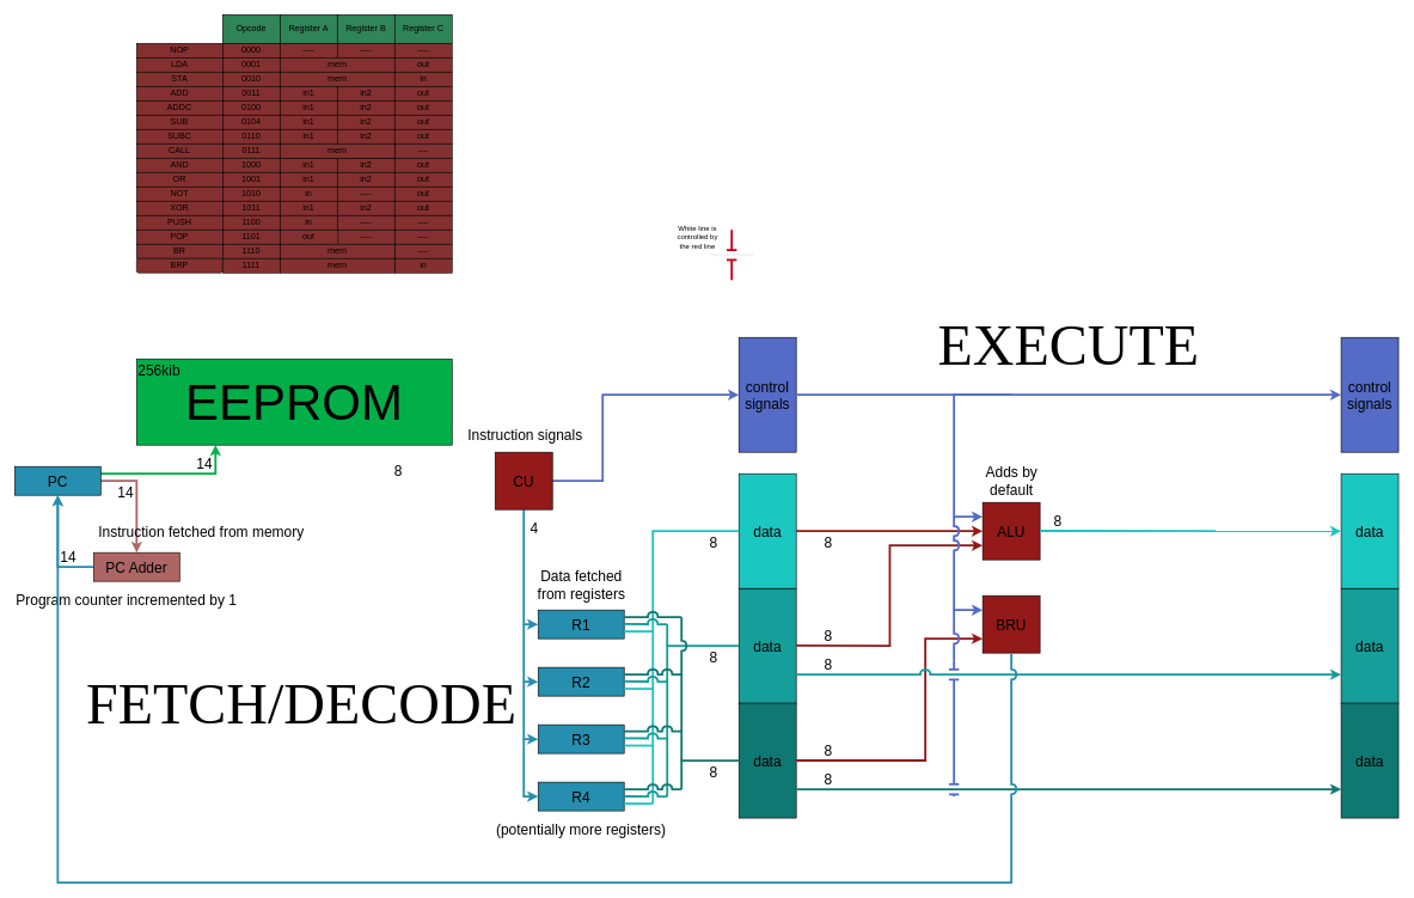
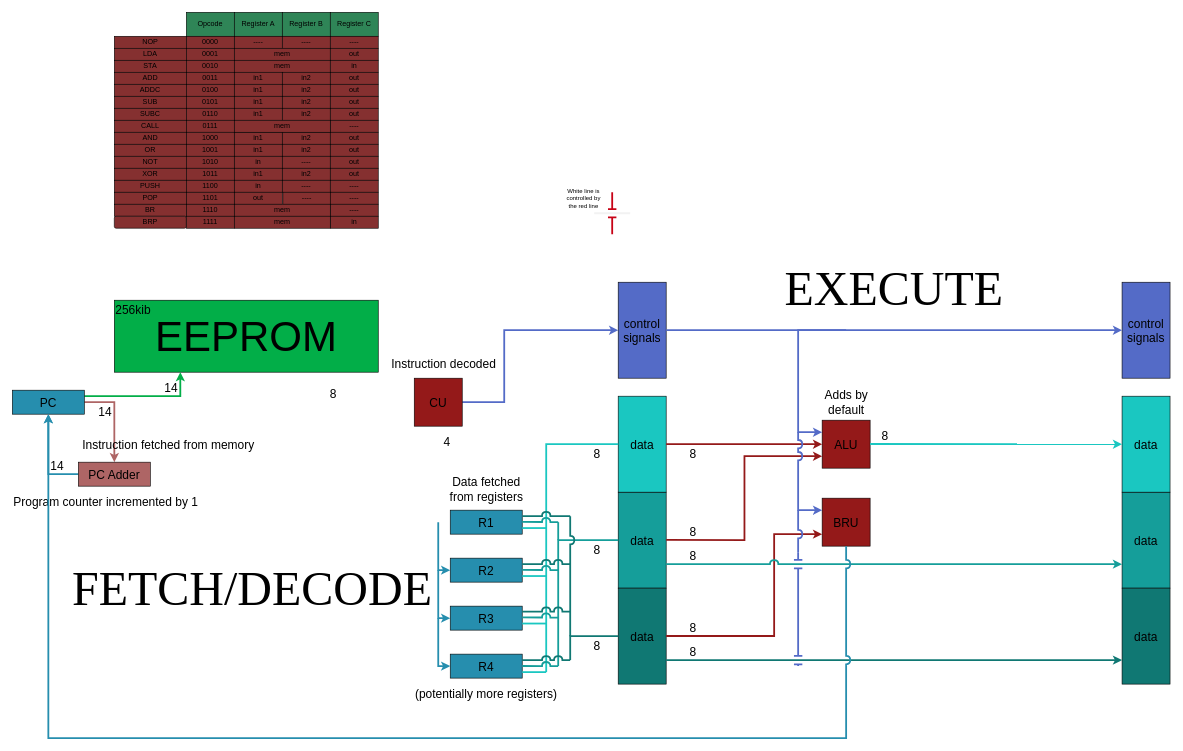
- <mxCell id="30" value="0104" style="rounded=0;whiteSpace=wrap;html=1;strokeColor=default;fillColor=#853030;" parent="1" vertex="1"><mxGeometry x="310" y="160" width="80" height="20" as="geometry" /></mxCell>
+ <mxCell id="30" value="0101" style="rounded=0;whiteSpace=wrap;html=1;strokeColor=default;fillColor=#853030;" parent="1" vertex="1"><mxGeometry x="310" y="160" width="80" height="20" as="geometry" /></mxCell>
- <mxCell id="92" value="Instruction signals" style="text;html=1;strokeColor=none;fillColor=none;align=left;verticalAlign=middle;whiteSpace=wrap;rounded=0;fontSize=20;" parent="1" vertex="1"><mxGeometry x="650" y="590" width="190" height="30" as="geometry" /></mxCell>
+ <mxCell id="92" value="Instruction decoded" style="text;html=1;strokeColor=none;fillColor=none;align=left;verticalAlign=middle;whiteSpace=wrap;rounded=0;fontSize=20;" parent="1" vertex="1"><mxGeometry x="650" y="590" width="190" height="30" as="geometry" /></mxCell>
- <mxCell id="89" style="edgeStyle=orthogonalEdgeStyle;rounded=0;orthogonalLoop=1;jettySize=auto;html=1;entryX=0;entryY=0.5;entryDx=0;entryDy=0;fontSize=20;jumpStyle=arc;jumpSize=10;strokeColor=#268EAE;strokeWidth=3;" parent="1" source="91" target="94" edge="1"><mxGeometry relative="1" as="geometry"><Array as="points"><mxPoint x="730" y="870" /></Array></mxGeometry></mxCell>
